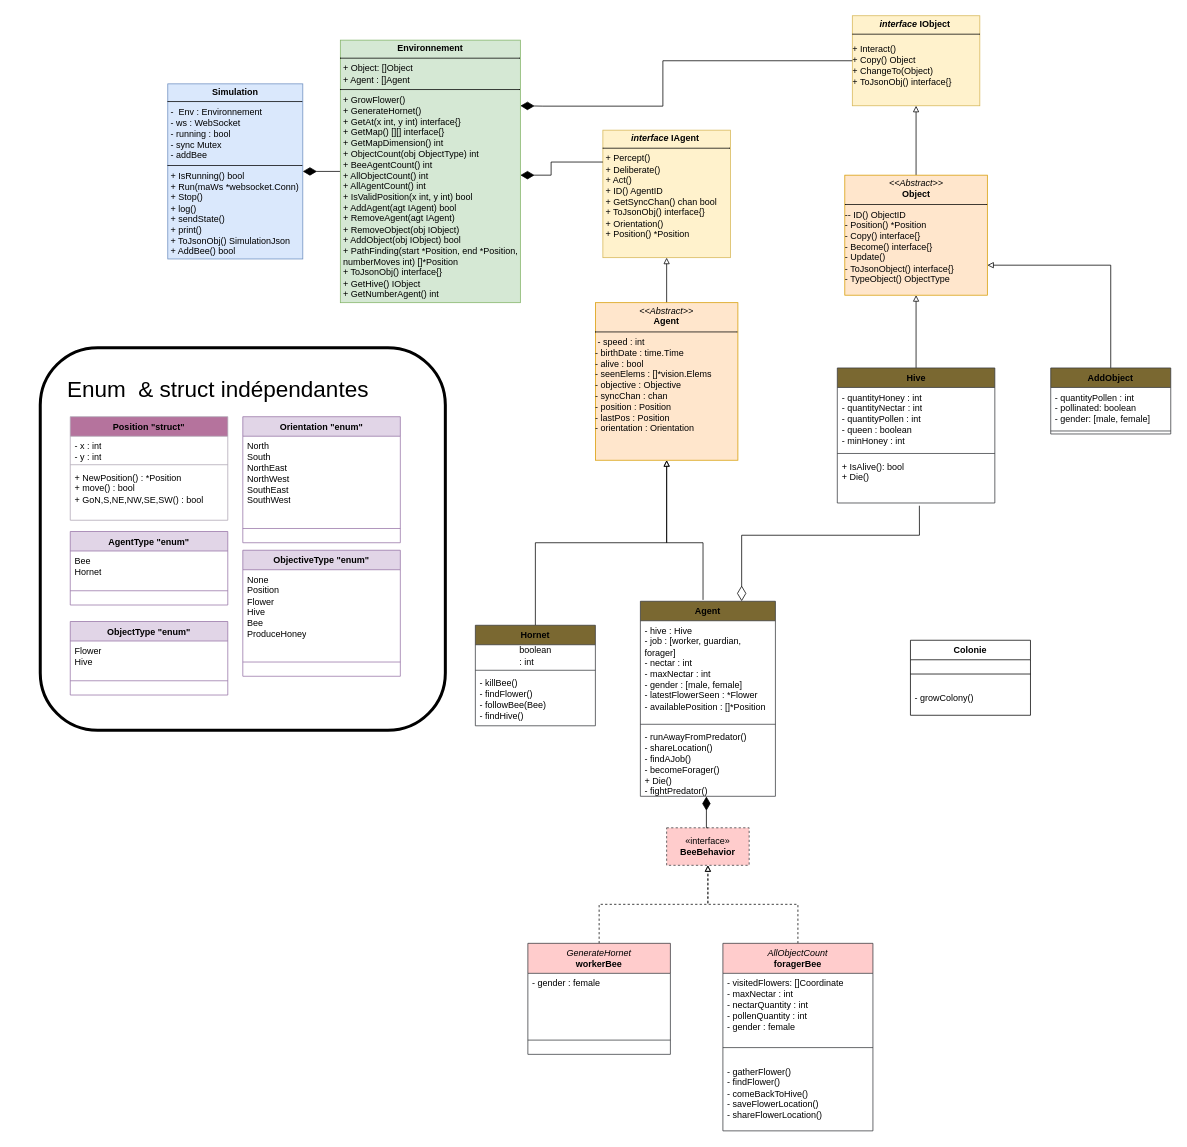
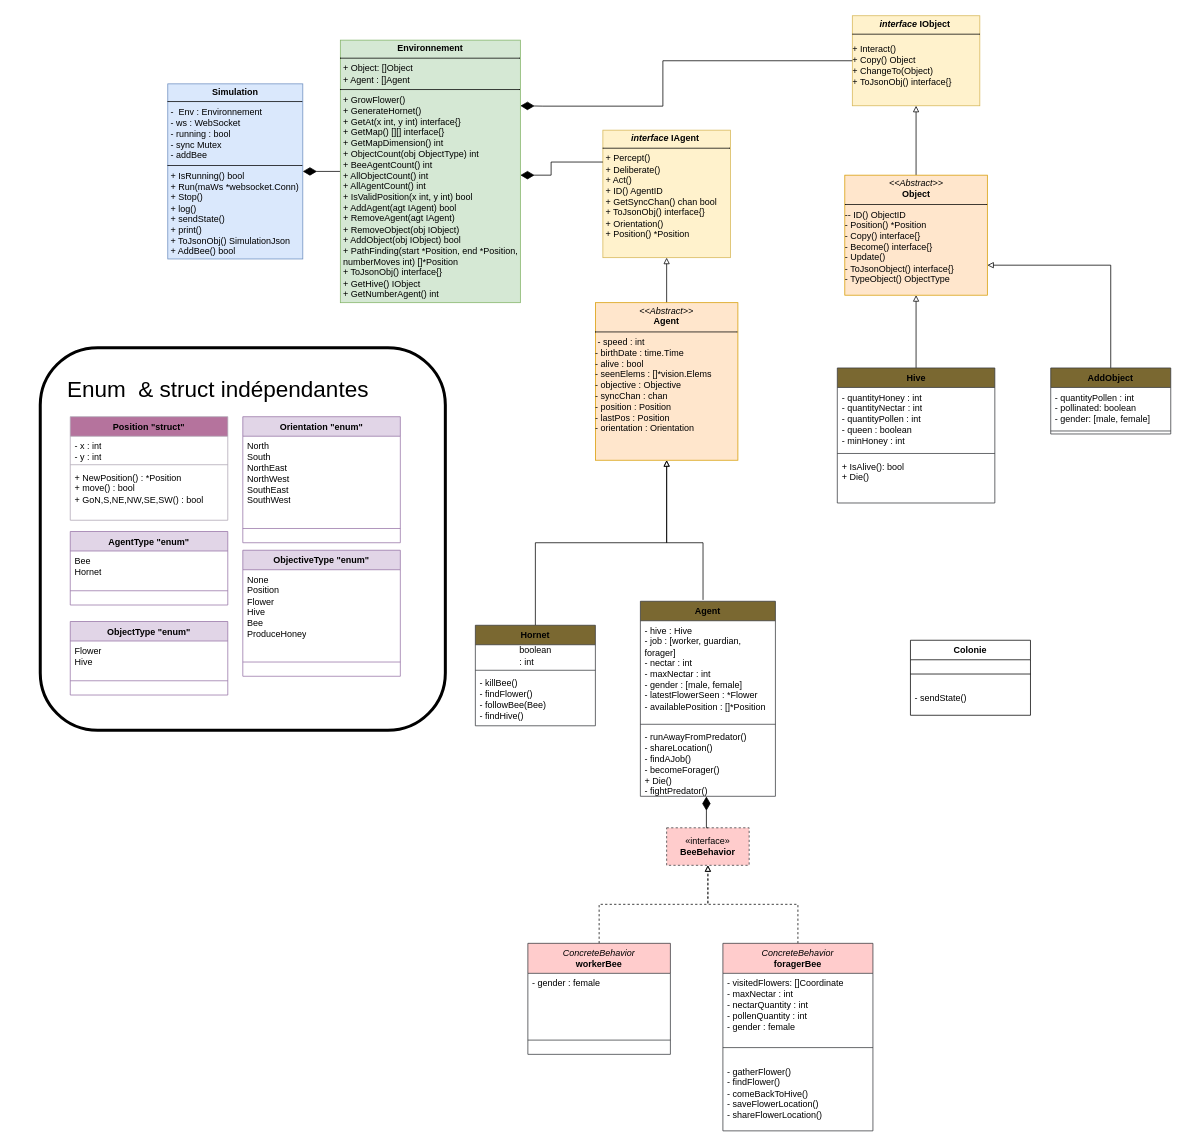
- <mxCell id="4" style="edgeStyle=none;html=1;strokeWidth=1;endArrow=none;endFill=0;endSize=18;strokeColor=default;rounded=0;entryX=0.521;entryY=1.059;entryDx=0;entryDy=0;entryPerimeter=0;exitX=0.75;exitY=0;exitDx=0;exitDy=0;startArrow=diamondThin;startFill=0;startSize=18;" parent="1" source="43" target="27" edge="1"><mxGeometry relative="1" as="geometry"><Array as="points"><mxPoint x="988" y="713" /><mxPoint x="1225" y="713" /></Array><mxPoint x="1023" y="739" as="sourcePoint" /></mxGeometry></mxCell>
- <mxCell id="34" value="- growColony()&lt;br&gt;" style="text;strokeColor=none;fillColor=none;align=left;verticalAlign=top;spacingLeft=4;spacingRight=4;overflow=hidden;rotatable=0;points=[[0,0.5],[1,0.5]];portConstraint=eastwest;whiteSpace=wrap;html=1;" parent="32" vertex="1"><mxGeometry y="64" width="160" height="36" as="geometry" /></mxCell>
+ <mxCell id="34" value="- sendState()&lt;br&gt;" style="text;strokeColor=none;fillColor=none;align=left;verticalAlign=top;spacingLeft=4;spacingRight=4;overflow=hidden;rotatable=0;points=[[0,0.5],[1,0.5]];portConstraint=eastwest;whiteSpace=wrap;html=1;" parent="32" vertex="1"><mxGeometry y="64" width="160" height="36" as="geometry" /></mxCell>
- <mxCell id="36" value="&lt;i style=&quot;font-weight: 400;&quot;&gt;GenerateHornet&lt;/i&gt;&lt;div style=&quot;&quot;&gt;workerBee&lt;/div&gt;" style="swimlane;fontStyle=1;align=center;verticalAlign=top;childLayout=stackLayout;horizontal=1;startSize=40;horizontalStack=0;resizeParent=1;resizeParentMax=0;resizeLast=0;collapsible=1;marginBottom=0;whiteSpace=wrap;html=1;fillColor=#ffcccc;strokeColor=#36393d;" parent="1" vertex="1"><mxGeometry x="703" y="1257" width="190" height="148" as="geometry" /></mxCell>
+ <mxCell id="36" value="&lt;i style=&quot;font-weight: 400;&quot;&gt;ConcreteBehavior&lt;/i&gt;&lt;div style=&quot;&quot;&gt;workerBee&lt;/div&gt;" style="swimlane;fontStyle=1;align=center;verticalAlign=top;childLayout=stackLayout;horizontal=1;startSize=40;horizontalStack=0;resizeParent=1;resizeParentMax=0;resizeLast=0;collapsible=1;marginBottom=0;whiteSpace=wrap;html=1;fillColor=#ffcccc;strokeColor=#36393d;" parent="1" vertex="1"><mxGeometry x="703" y="1257" width="190" height="148" as="geometry" /></mxCell>
- <mxCell id="39" value="&lt;i style=&quot;font-weight: 400;&quot;&gt;AllObjectCount&lt;/i&gt;&lt;div style=&quot;&quot;&gt;foragerBee&lt;/div&gt;" style="swimlane;fontStyle=1;align=center;verticalAlign=top;childLayout=stackLayout;horizontal=1;startSize=40;horizontalStack=0;resizeParent=1;resizeParentMax=0;resizeLast=0;collapsible=1;marginBottom=0;whiteSpace=wrap;html=1;fillColor=#ffcccc;strokeColor=#36393d;" parent="1" vertex="1"><mxGeometry x="963" y="1257" width="200" height="250" as="geometry" /></mxCell>
+ <mxCell id="39" value="&lt;i style=&quot;font-weight: 400;&quot;&gt;ConcreteBehavior&lt;/i&gt;&lt;div style=&quot;&quot;&gt;foragerBee&lt;/div&gt;" style="swimlane;fontStyle=1;align=center;verticalAlign=top;childLayout=stackLayout;horizontal=1;startSize=40;horizontalStack=0;resizeParent=1;resizeParentMax=0;resizeLast=0;collapsible=1;marginBottom=0;whiteSpace=wrap;html=1;fillColor=#ffcccc;strokeColor=#36393d;" parent="1" vertex="1"><mxGeometry x="963" y="1257" width="200" height="250" as="geometry" /></mxCell>
